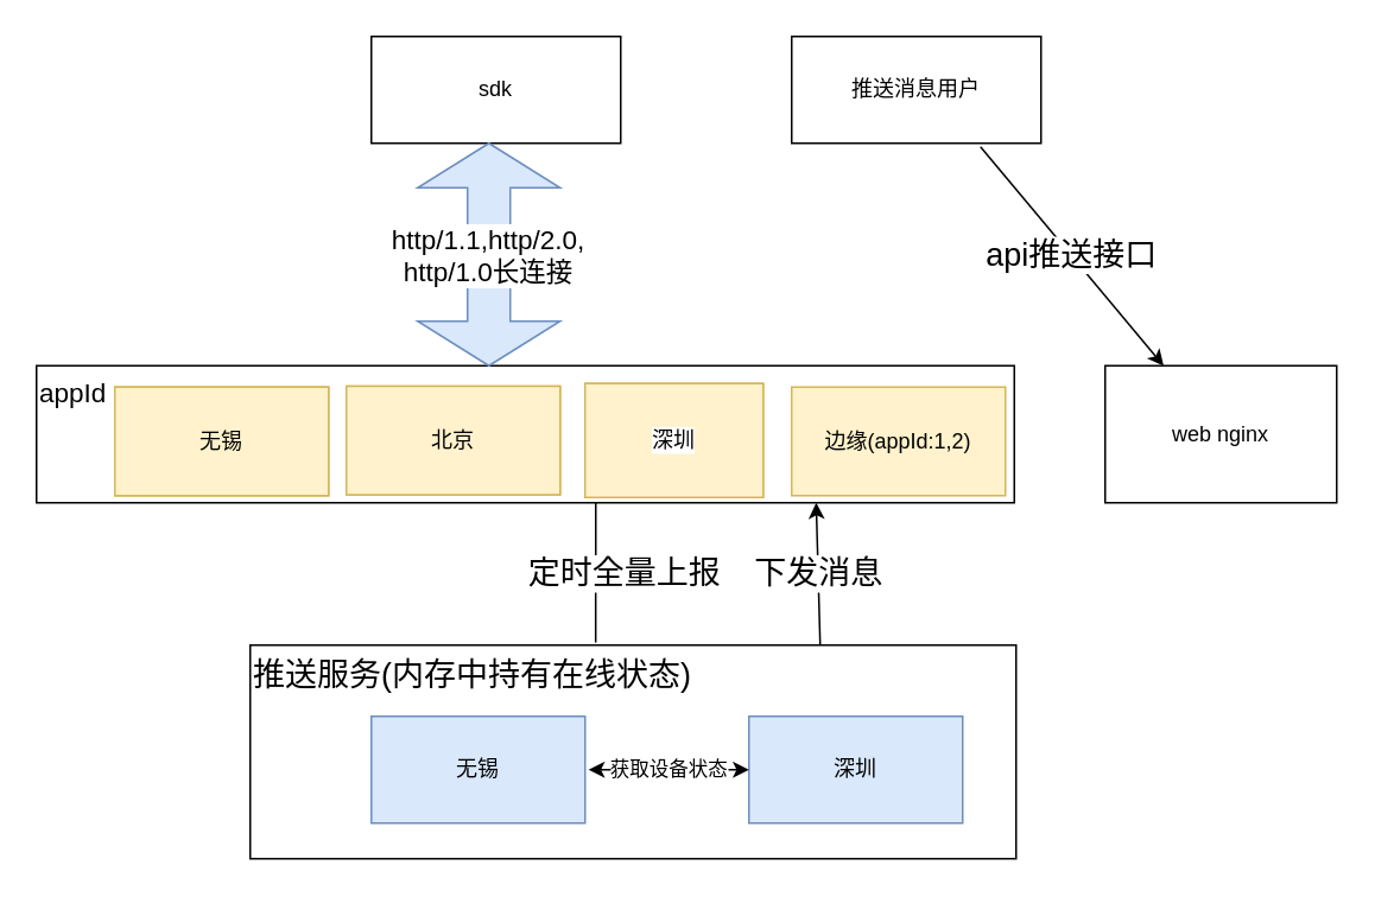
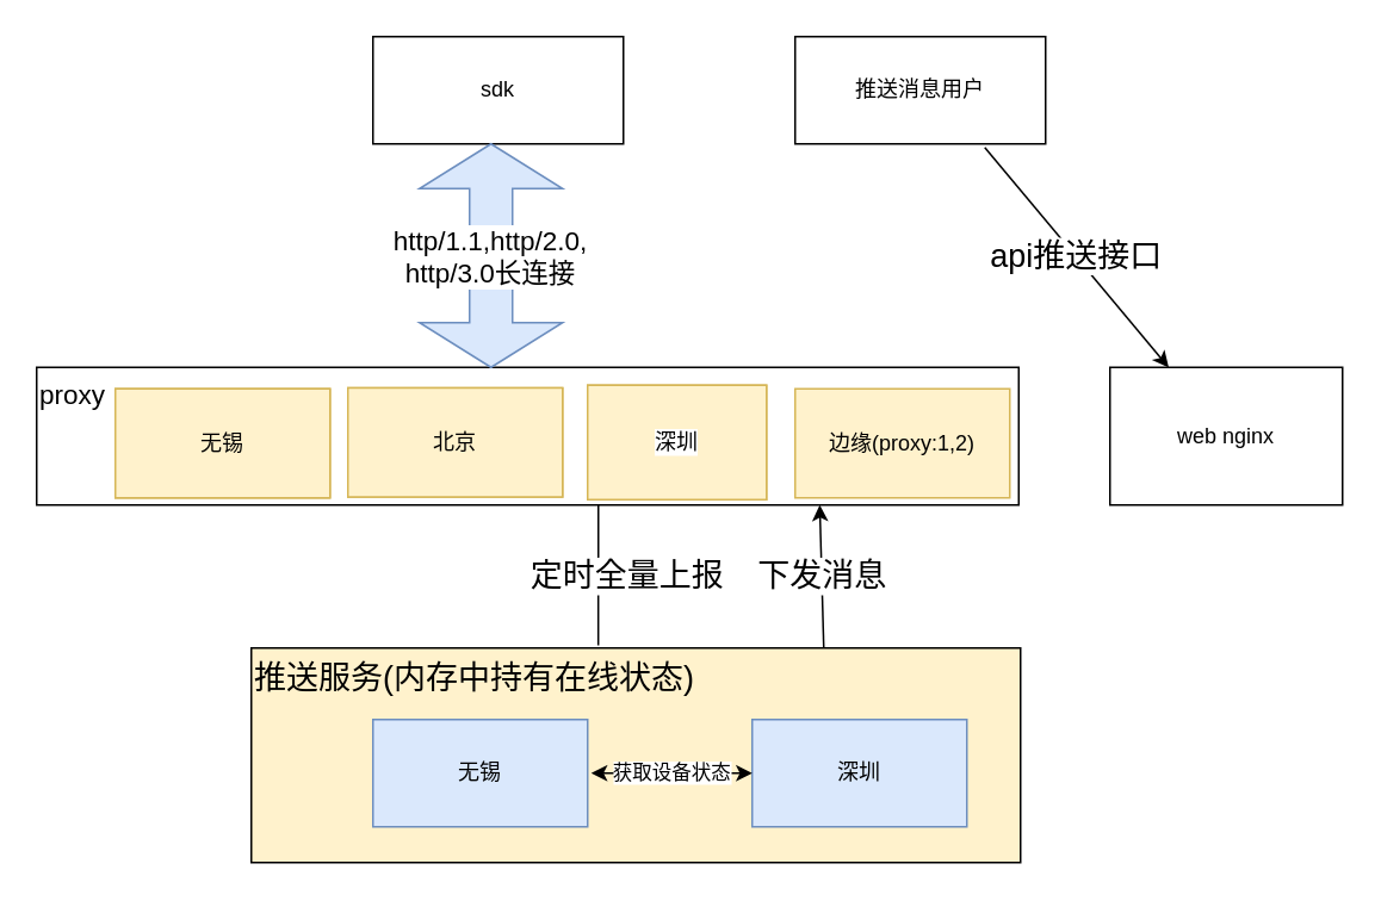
- <mxCell id="19" value="http/1.1,http/2.0,&lt;br&gt;http/1.0长连接&lt;br&gt;" style="shape=doubleArrow;direction=south;whiteSpace=wrap;html=1;labelBackgroundColor=#FFFFFF;fontSize=15;fillColor=#dae8fc;strokeColor=#6c8ebf;" vertex="1" parent="1"><mxGeometry x="234" y="80" width="80" height="125" as="geometry" /></mxCell>
+ <mxCell id="19" value="http/1.1,http/2.0,&lt;br&gt;http/3.0长连接&lt;br&gt;" style="shape=doubleArrow;direction=south;whiteSpace=wrap;html=1;labelBackgroundColor=#FFFFFF;fontSize=15;fillColor=#dae8fc;strokeColor=#6c8ebf;" vertex="1" parent="1"><mxGeometry x="234" y="80" width="80" height="125" as="geometry" /></mxCell>
- <mxCell id="4" value="&lt;font style=&quot;font-size: 15px;&quot;&gt;appId&lt;/font&gt;" style="rounded=0;whiteSpace=wrap;html=1;labelBackgroundColor=default;fontSize=12;align=left;verticalAlign=top;" vertex="1" parent="1"><mxGeometry x="20" y="205" width="549" height="77" as="geometry" /></mxCell>
+ <mxCell id="4" value="&lt;font style=&quot;font-size: 15px;&quot;&gt;proxy&lt;/font&gt;" style="rounded=0;whiteSpace=wrap;html=1;labelBackgroundColor=default;fontSize=12;align=left;verticalAlign=top;" vertex="1" parent="1"><mxGeometry x="20" y="205" width="549" height="77" as="geometry" /></mxCell>
- <mxCell id="5" value="边缘(appId:1,2)" style="rounded=0;whiteSpace=wrap;html=1;fillColor=#fff2cc;strokeColor=#d6b656;" vertex="1" parent="1"><mxGeometry x="444" y="217" width="120" height="61" as="geometry" /></mxCell>
+ <mxCell id="5" value="边缘(proxy:1,2)" style="rounded=0;whiteSpace=wrap;html=1;fillColor=#fff2cc;strokeColor=#d6b656;" vertex="1" parent="1"><mxGeometry x="444" y="217" width="120" height="61" as="geometry" /></mxCell>
- <mxCell id="2" value="推送服务(内存中持有在线状态)" style="rounded=0;whiteSpace=wrap;html=1;align=left;verticalAlign=top;fontSize=18;" vertex="1" parent="1"><mxGeometry x="140" y="362" width="430" height="120" as="geometry" /></mxCell>
+ <mxCell id="2" value="推送服务(内存中持有在线状态)" style="rounded=0;whiteSpace=wrap;html=1;align=left;verticalAlign=top;fontSize=18;fillColor=#fff2cc;" vertex="1" parent="1"><mxGeometry x="140" y="362" width="430" height="120" as="geometry" /></mxCell>
